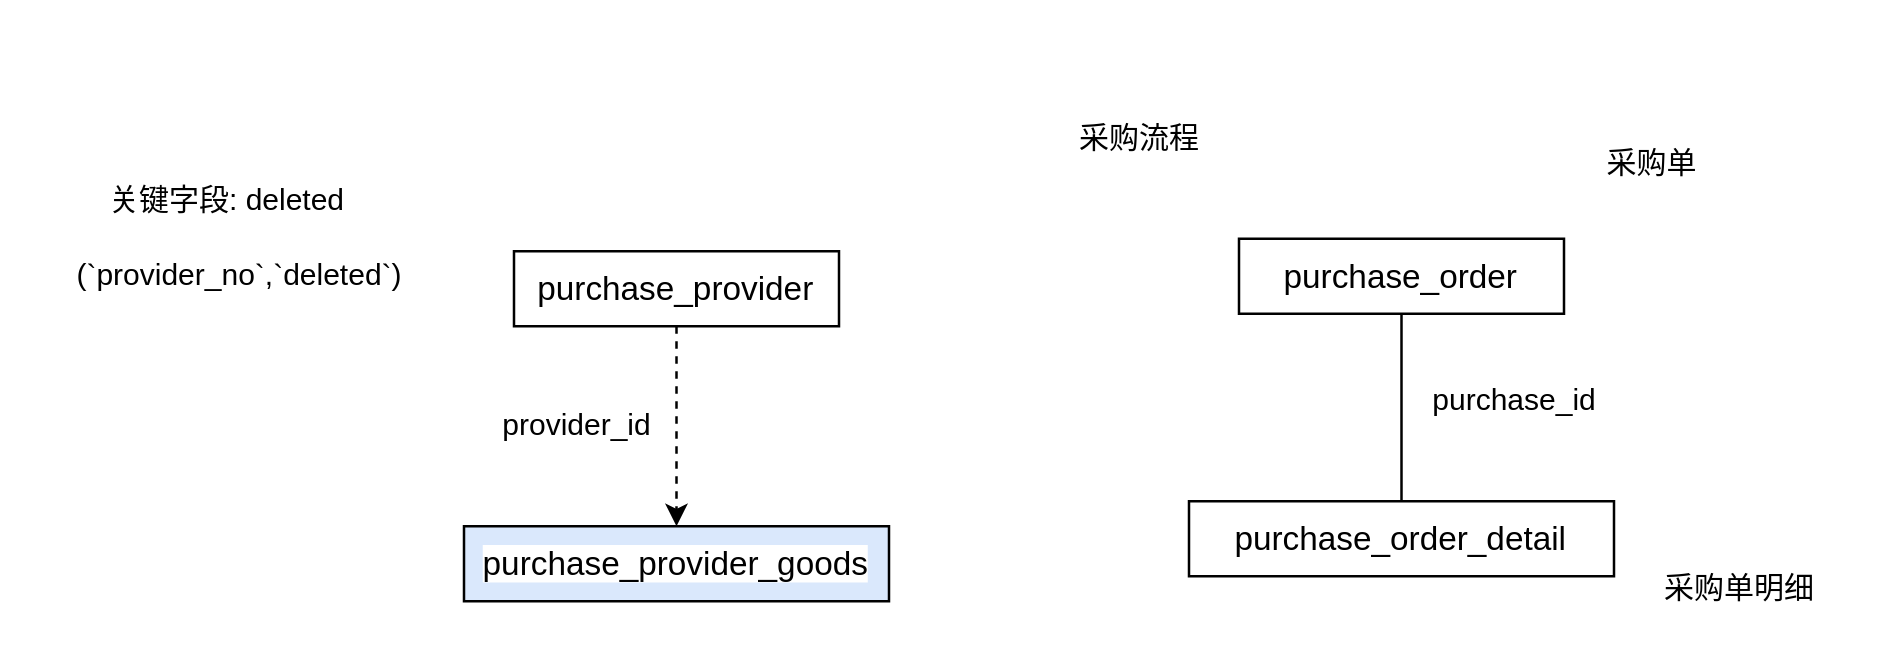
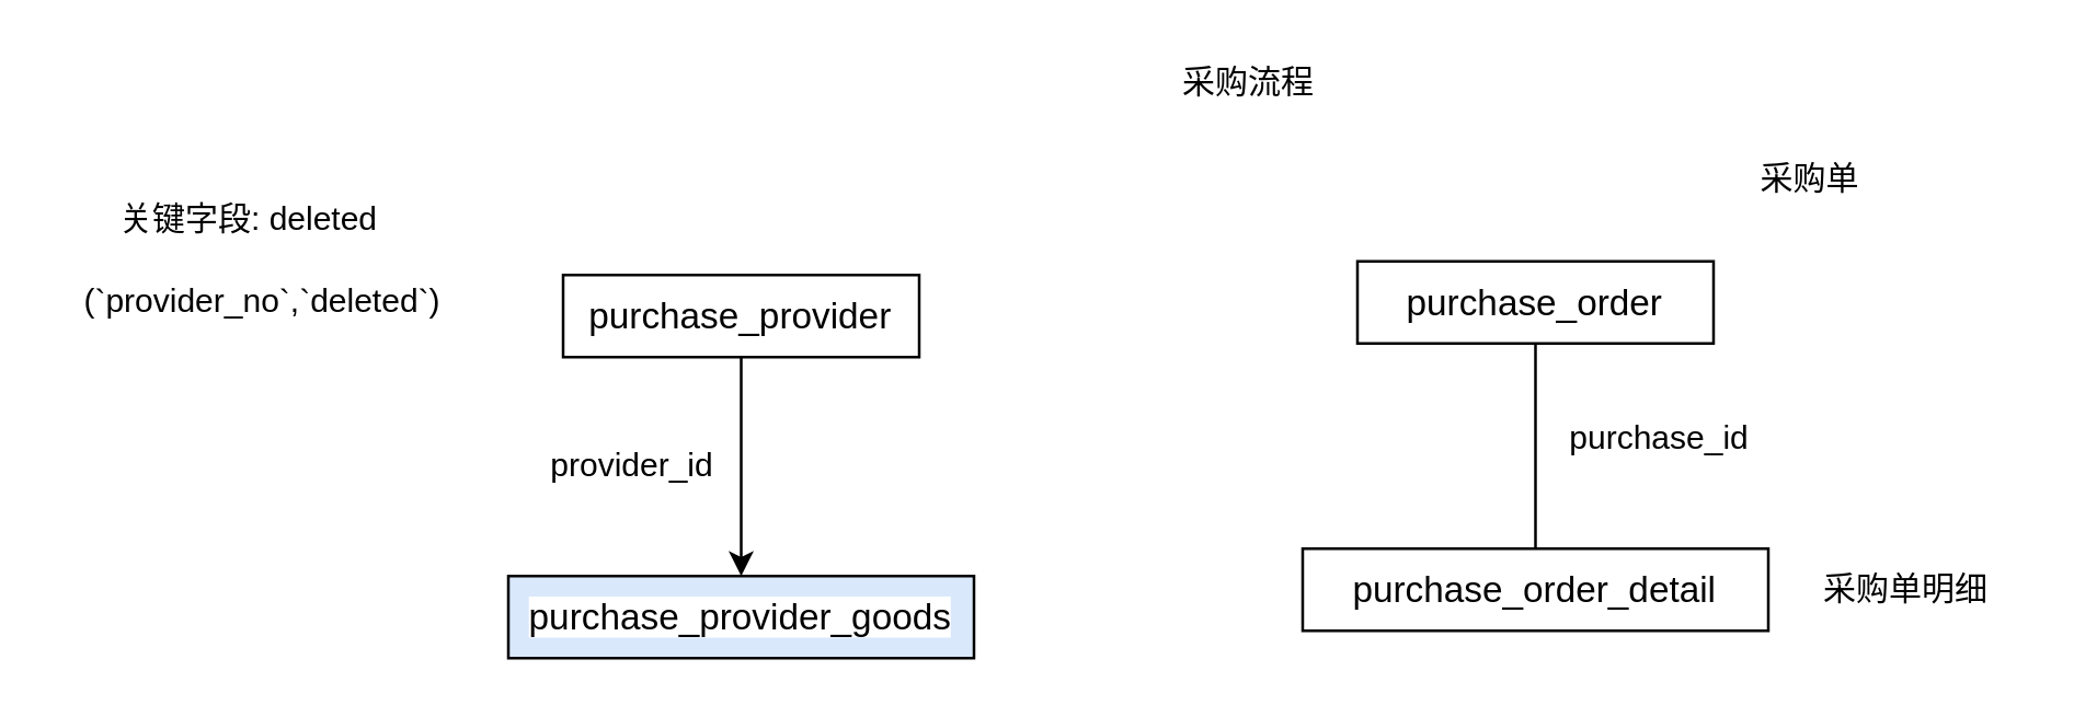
- <mxCell id="2" value="采购流程" style="text;html=1;align=center;verticalAlign=middle;resizable=0;points=[];autosize=1;" parent="1" vertex="1"><mxGeometry x="425" y="45" width="60" height="20" as="geometry" /></mxCell>
+ <mxCell id="2" value="采购流程" style="text;html=1;align=center;verticalAlign=middle;resizable=0;points=[];autosize=1;" parent="1" vertex="1"><mxGeometry x="425" y="20" width="60" height="20" as="geometry" /></mxCell>
- <mxCell id="3" style="edgeStyle=orthogonalEdgeStyle;rounded=0;orthogonalLoop=1;jettySize=auto;html=1;exitX=0.5;exitY=1;exitDx=0;exitDy=0;entryX=0.5;entryY=0;entryDx=0;entryDy=0;dashed=1;" parent="1" source="4" target="5" edge="1"><mxGeometry relative="1" as="geometry" /></mxCell>
+ <mxCell id="3" style="edgeStyle=orthogonalEdgeStyle;rounded=0;orthogonalLoop=1;jettySize=auto;html=1;exitX=0.5;exitY=1;exitDx=0;exitDy=0;entryX=0.5;entryY=0;entryDx=0;entryDy=0;" parent="1" source="4" target="5" edge="1"><mxGeometry relative="1" as="geometry" /></mxCell>
- <mxCell id="13" value="采购单明细" style="text;html=1;align=center;verticalAlign=middle;resizable=0;points=[];autosize=1;" parent="1" vertex="1"><mxGeometry x="655" y="225" width="80" height="20" as="geometry" /></mxCell>
+ <mxCell id="13" value="采购单明细" style="text;html=1;align=center;verticalAlign=middle;resizable=0;points=[];autosize=1;" parent="1" vertex="1"><mxGeometry x="655" y="205" width="80" height="20" as="geometry" /></mxCell>
